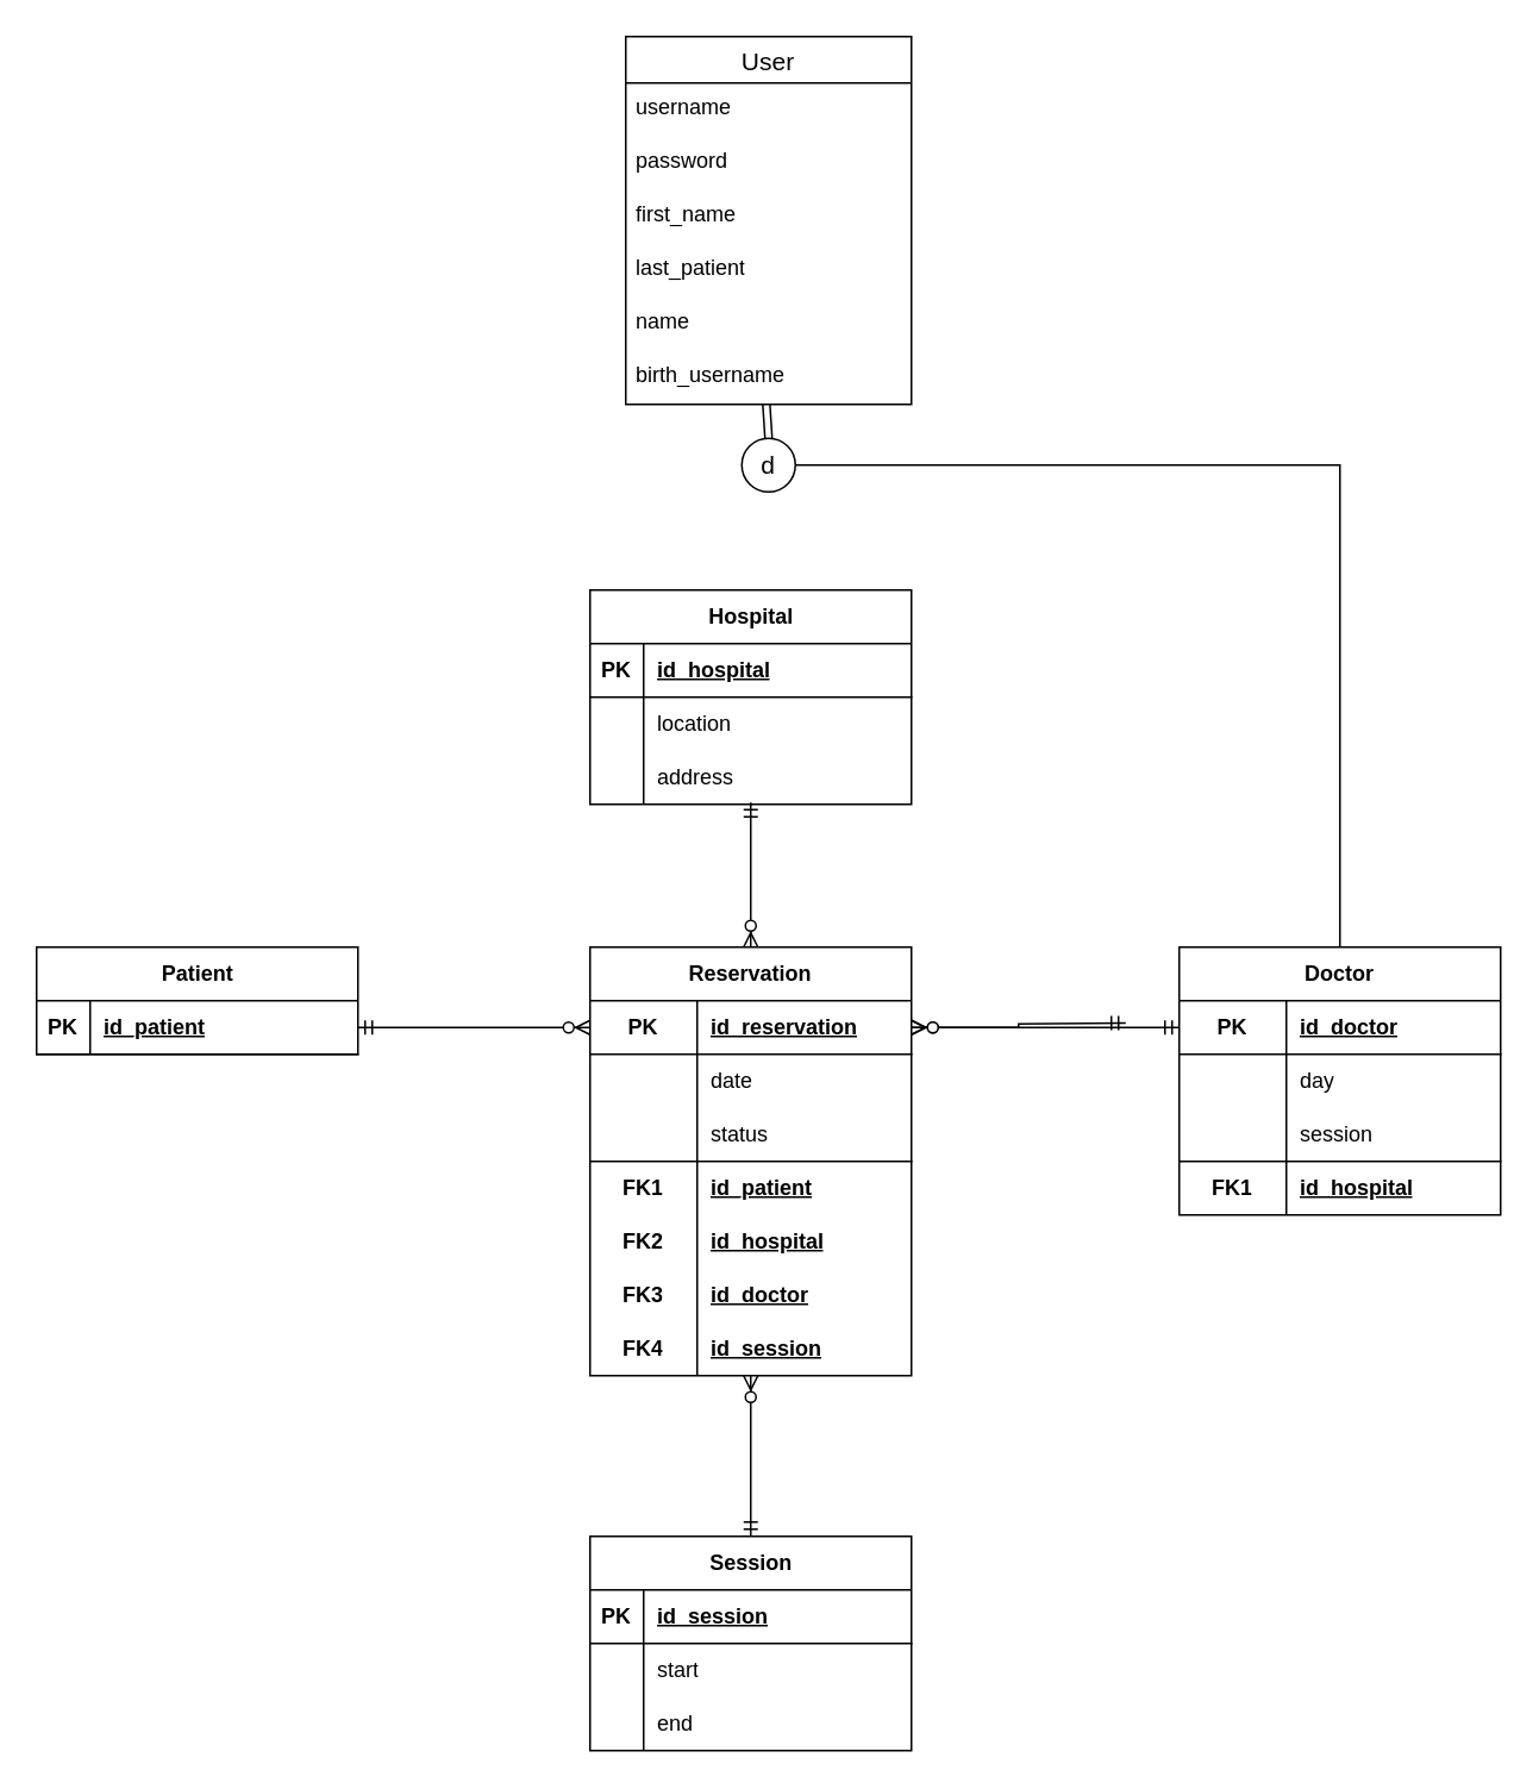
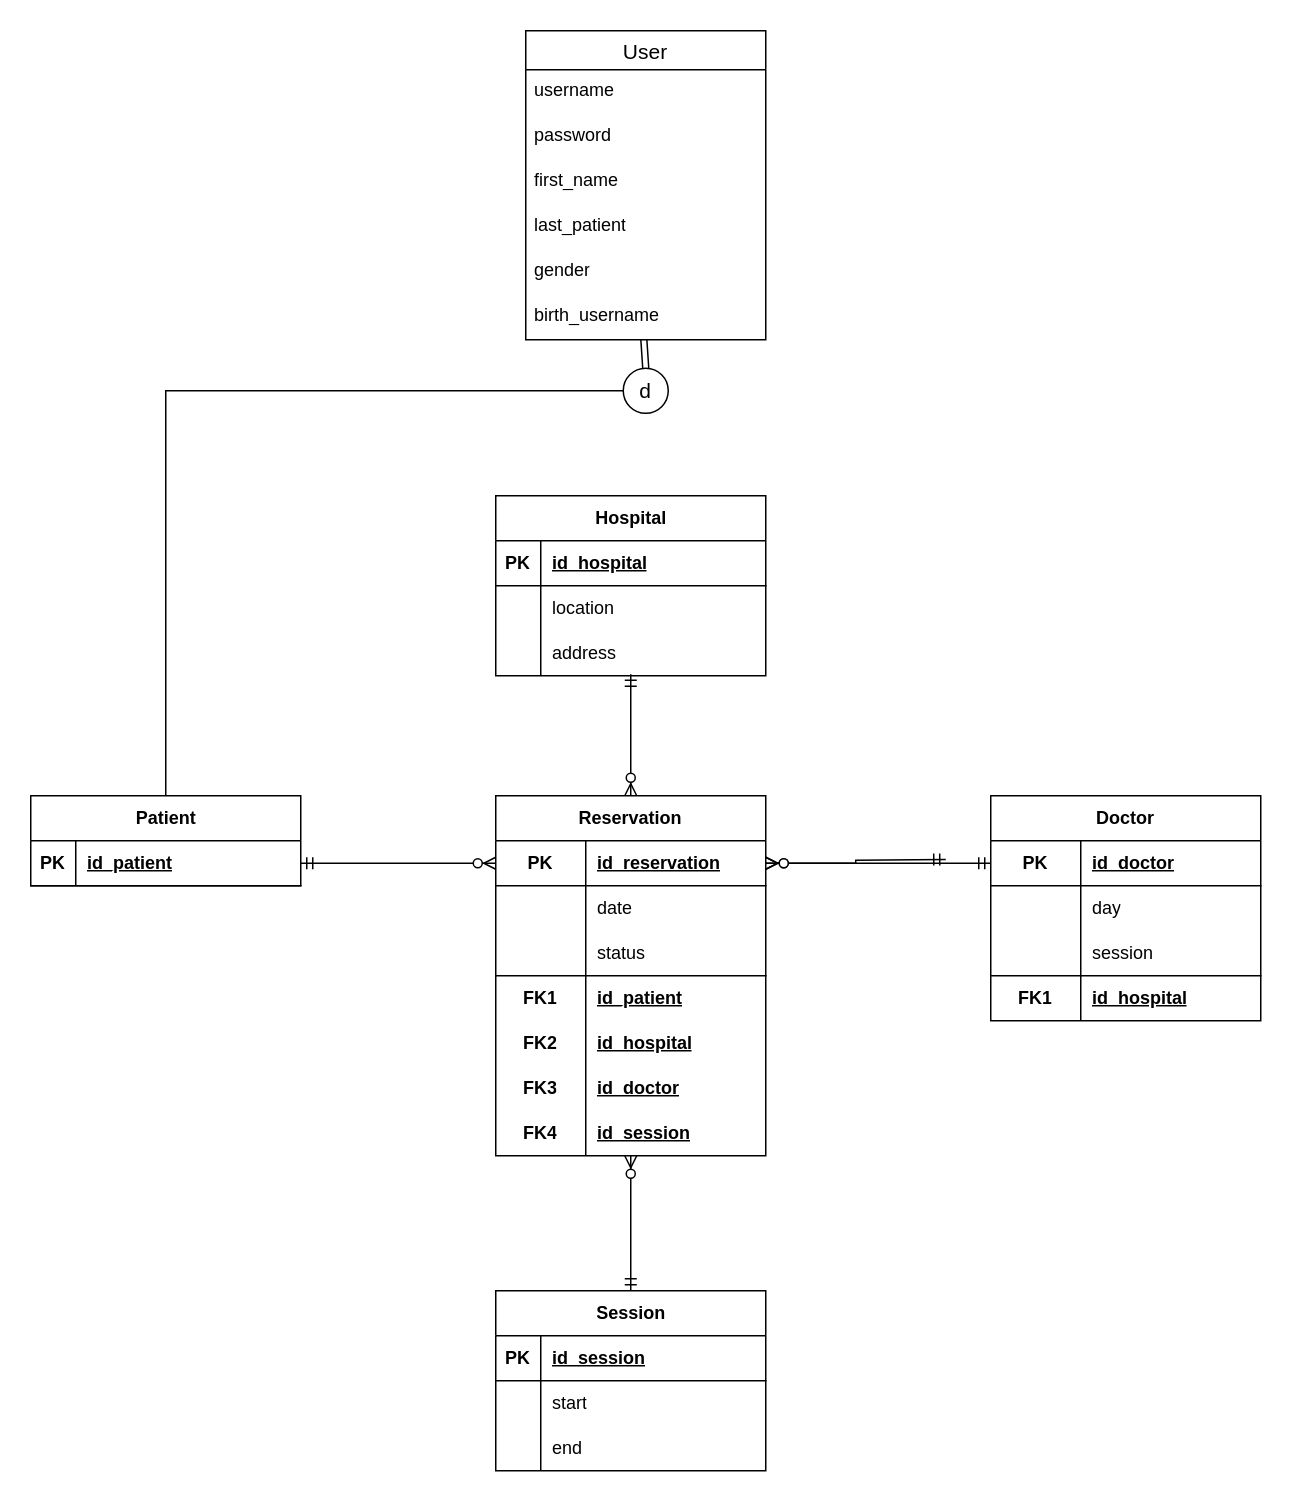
- <mxCell id="70" value="name" style="text;strokeColor=none;fillColor=none;spacingLeft=4;spacingRight=4;overflow=hidden;rotatable=0;points=[[0,0.5],[1,0.5]];portConstraint=eastwest;fontSize=12;whiteSpace=wrap;html=1;" vertex="1" parent="65"><mxGeometry y="146" width="160" height="30" as="geometry" /></mxCell>
+ <mxCell id="70" value="gender" style="text;strokeColor=none;fillColor=none;spacingLeft=4;spacingRight=4;overflow=hidden;rotatable=0;points=[[0,0.5],[1,0.5]];portConstraint=eastwest;fontSize=12;whiteSpace=wrap;html=1;" vertex="1" parent="65"><mxGeometry y="146" width="160" height="30" as="geometry" /></mxCell>
+ <mxCell id="76" value="" style="endArrow=none;html=1;rounded=0;entryX=0;entryY=0.5;entryDx=0;entryDy=0;exitX=0.5;exitY=0;exitDx=0;exitDy=0;edgeStyle=orthogonalEdgeStyle;" edge="1" parent="1" source="2" target="75"><mxGeometry width="50" height="50" relative="1" as="geometry"><mxPoint x="170" y="290" as="sourcePoint" /><mxPoint x="220" y="240" as="targetPoint" /></mxGeometry></mxCell>
- <mxCell id="77" value="" style="endArrow=none;html=1;rounded=0;exitX=1;exitY=0.5;exitDx=0;exitDy=0;entryX=0.5;entryY=0;entryDx=0;entryDy=0;edgeStyle=orthogonalEdgeStyle;" edge="1" parent="1" source="75" target="26"><mxGeometry width="50" height="50" relative="1" as="geometry"><mxPoint x="500" y="230" as="sourcePoint" /><mxPoint x="550" y="180" as="targetPoint" /></mxGeometry></mxCell>
